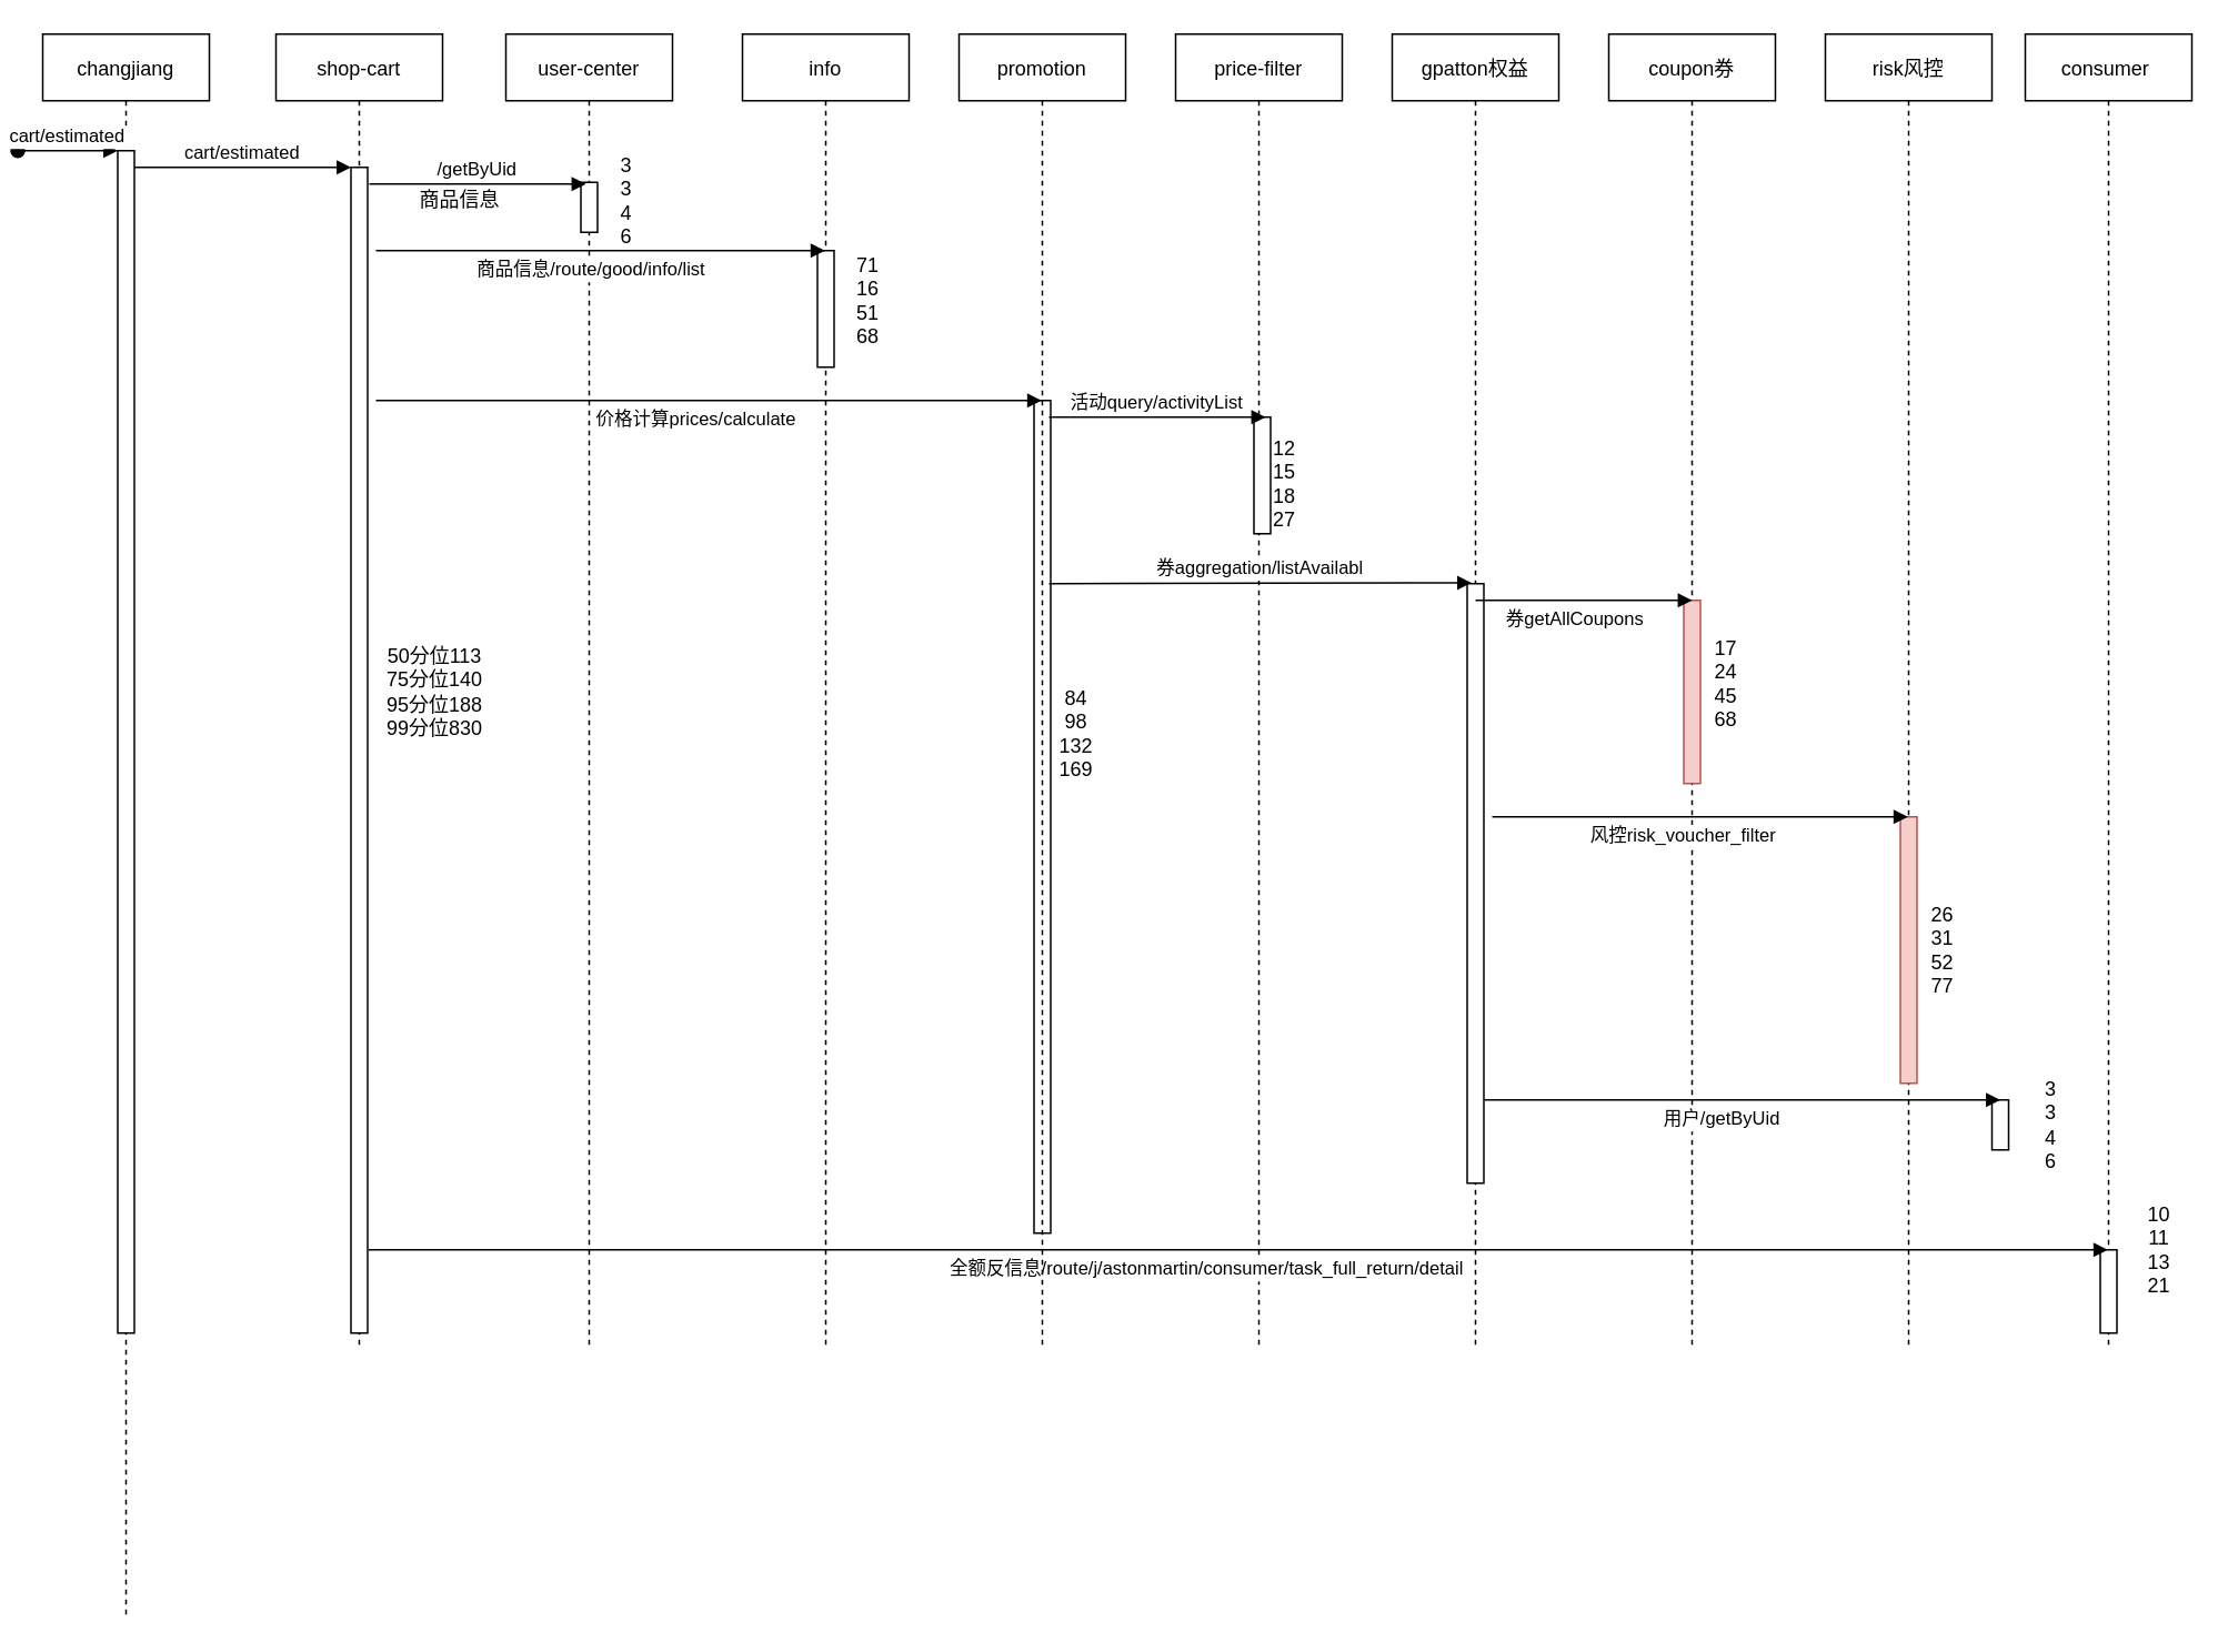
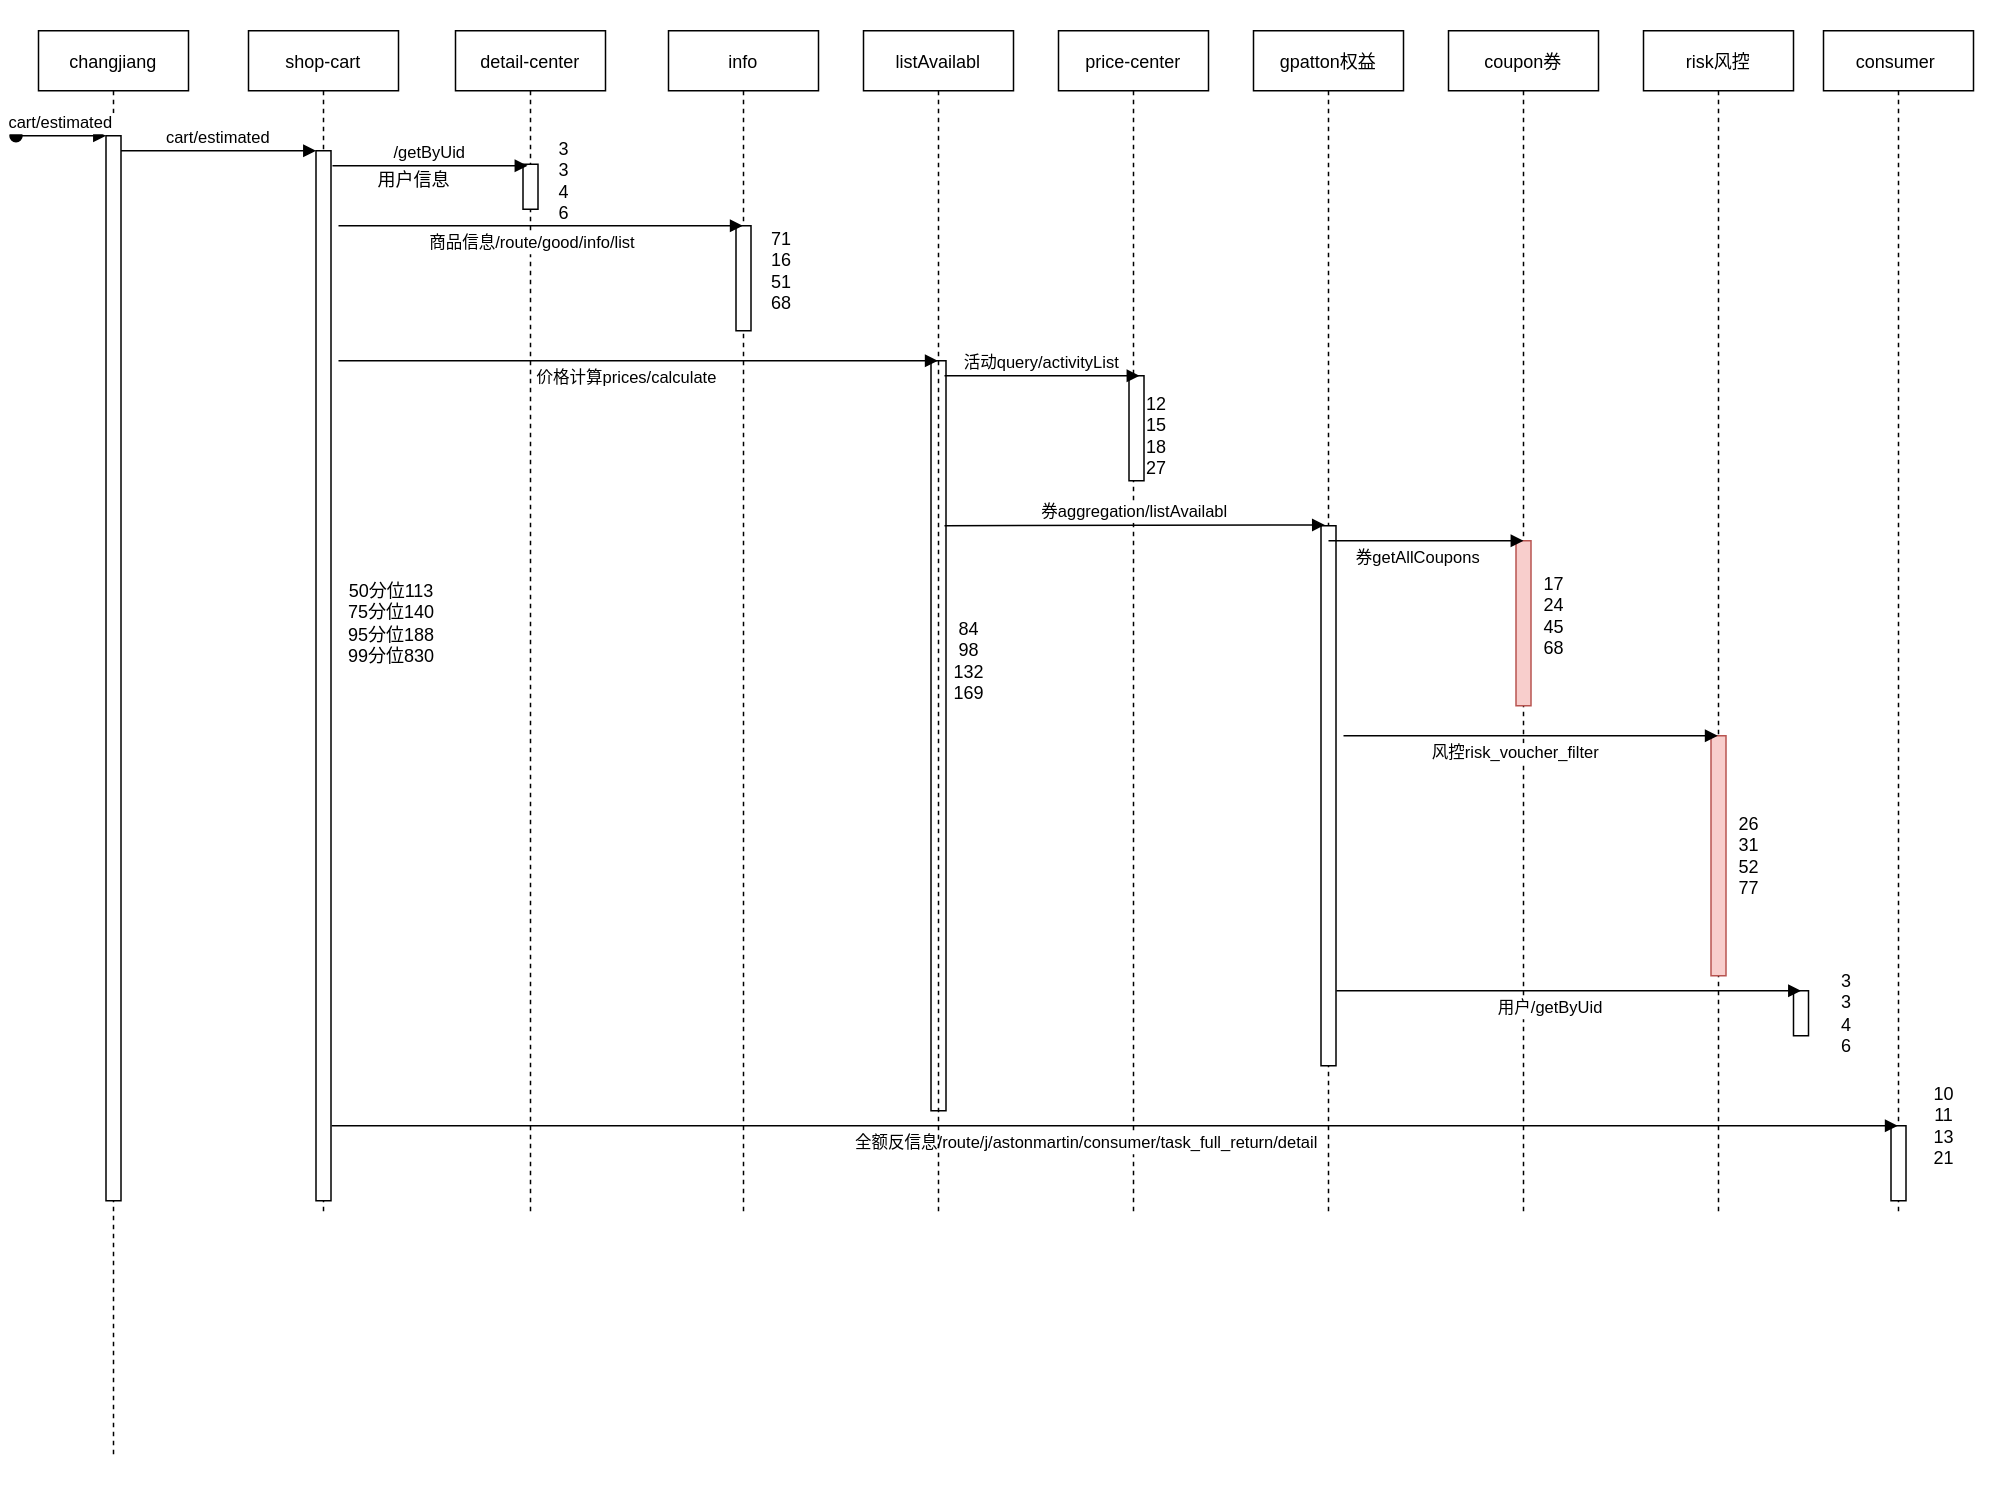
- <mxCell id="9" value="user-center" style="shape=umlLifeline;perimeter=lifelinePerimeter;container=1;collapsible=0;recursiveResize=0;rounded=0;shadow=0;strokeWidth=1;" vertex="1" parent="1"><mxGeometry x="298" y="20" width="100" height="790" as="geometry" /></mxCell>
+ <mxCell id="9" value="detail-center" style="shape=umlLifeline;perimeter=lifelinePerimeter;container=1;collapsible=0;recursiveResize=0;rounded=0;shadow=0;strokeWidth=1;" vertex="1" parent="1"><mxGeometry x="298" y="20" width="100" height="790" as="geometry" /></mxCell>
- <mxCell id="34" value="promotion" style="shape=umlLifeline;perimeter=lifelinePerimeter;container=1;collapsible=0;recursiveResize=0;rounded=0;shadow=0;strokeWidth=1;" vertex="1" parent="1"><mxGeometry x="570" y="20" width="100" height="790" as="geometry" /></mxCell>
+ <mxCell id="34" value="listAvailabl" style="shape=umlLifeline;perimeter=lifelinePerimeter;container=1;collapsible=0;recursiveResize=0;rounded=0;shadow=0;strokeWidth=1;" vertex="1" parent="1"><mxGeometry x="570" y="20" width="100" height="790" as="geometry" /></mxCell>
- <mxCell id="16" value="price-filter" style="shape=umlLifeline;perimeter=lifelinePerimeter;container=1;collapsible=0;recursiveResize=0;rounded=0;shadow=0;strokeWidth=1;" vertex="1" parent="1"><mxGeometry x="700" y="20" width="100" height="790" as="geometry" /></mxCell>
+ <mxCell id="16" value="price-center" style="shape=umlLifeline;perimeter=lifelinePerimeter;container=1;collapsible=0;recursiveResize=0;rounded=0;shadow=0;strokeWidth=1;" vertex="1" parent="1"><mxGeometry x="700" y="20" width="100" height="790" as="geometry" /></mxCell>
- <mxCell id="31" value="商品信息" style="text;html=1;align=center;verticalAlign=middle;resizable=0;points=[];autosize=1;" vertex="1" parent="1"><mxGeometry x="240" y="110" width="60" height="20" as="geometry" /></mxCell>
+ <mxCell id="31" value="用户信息" style="text;html=1;align=center;verticalAlign=middle;resizable=0;points=[];autosize=1;" vertex="1" parent="1"><mxGeometry x="240" y="110" width="60" height="20" as="geometry" /></mxCell>
